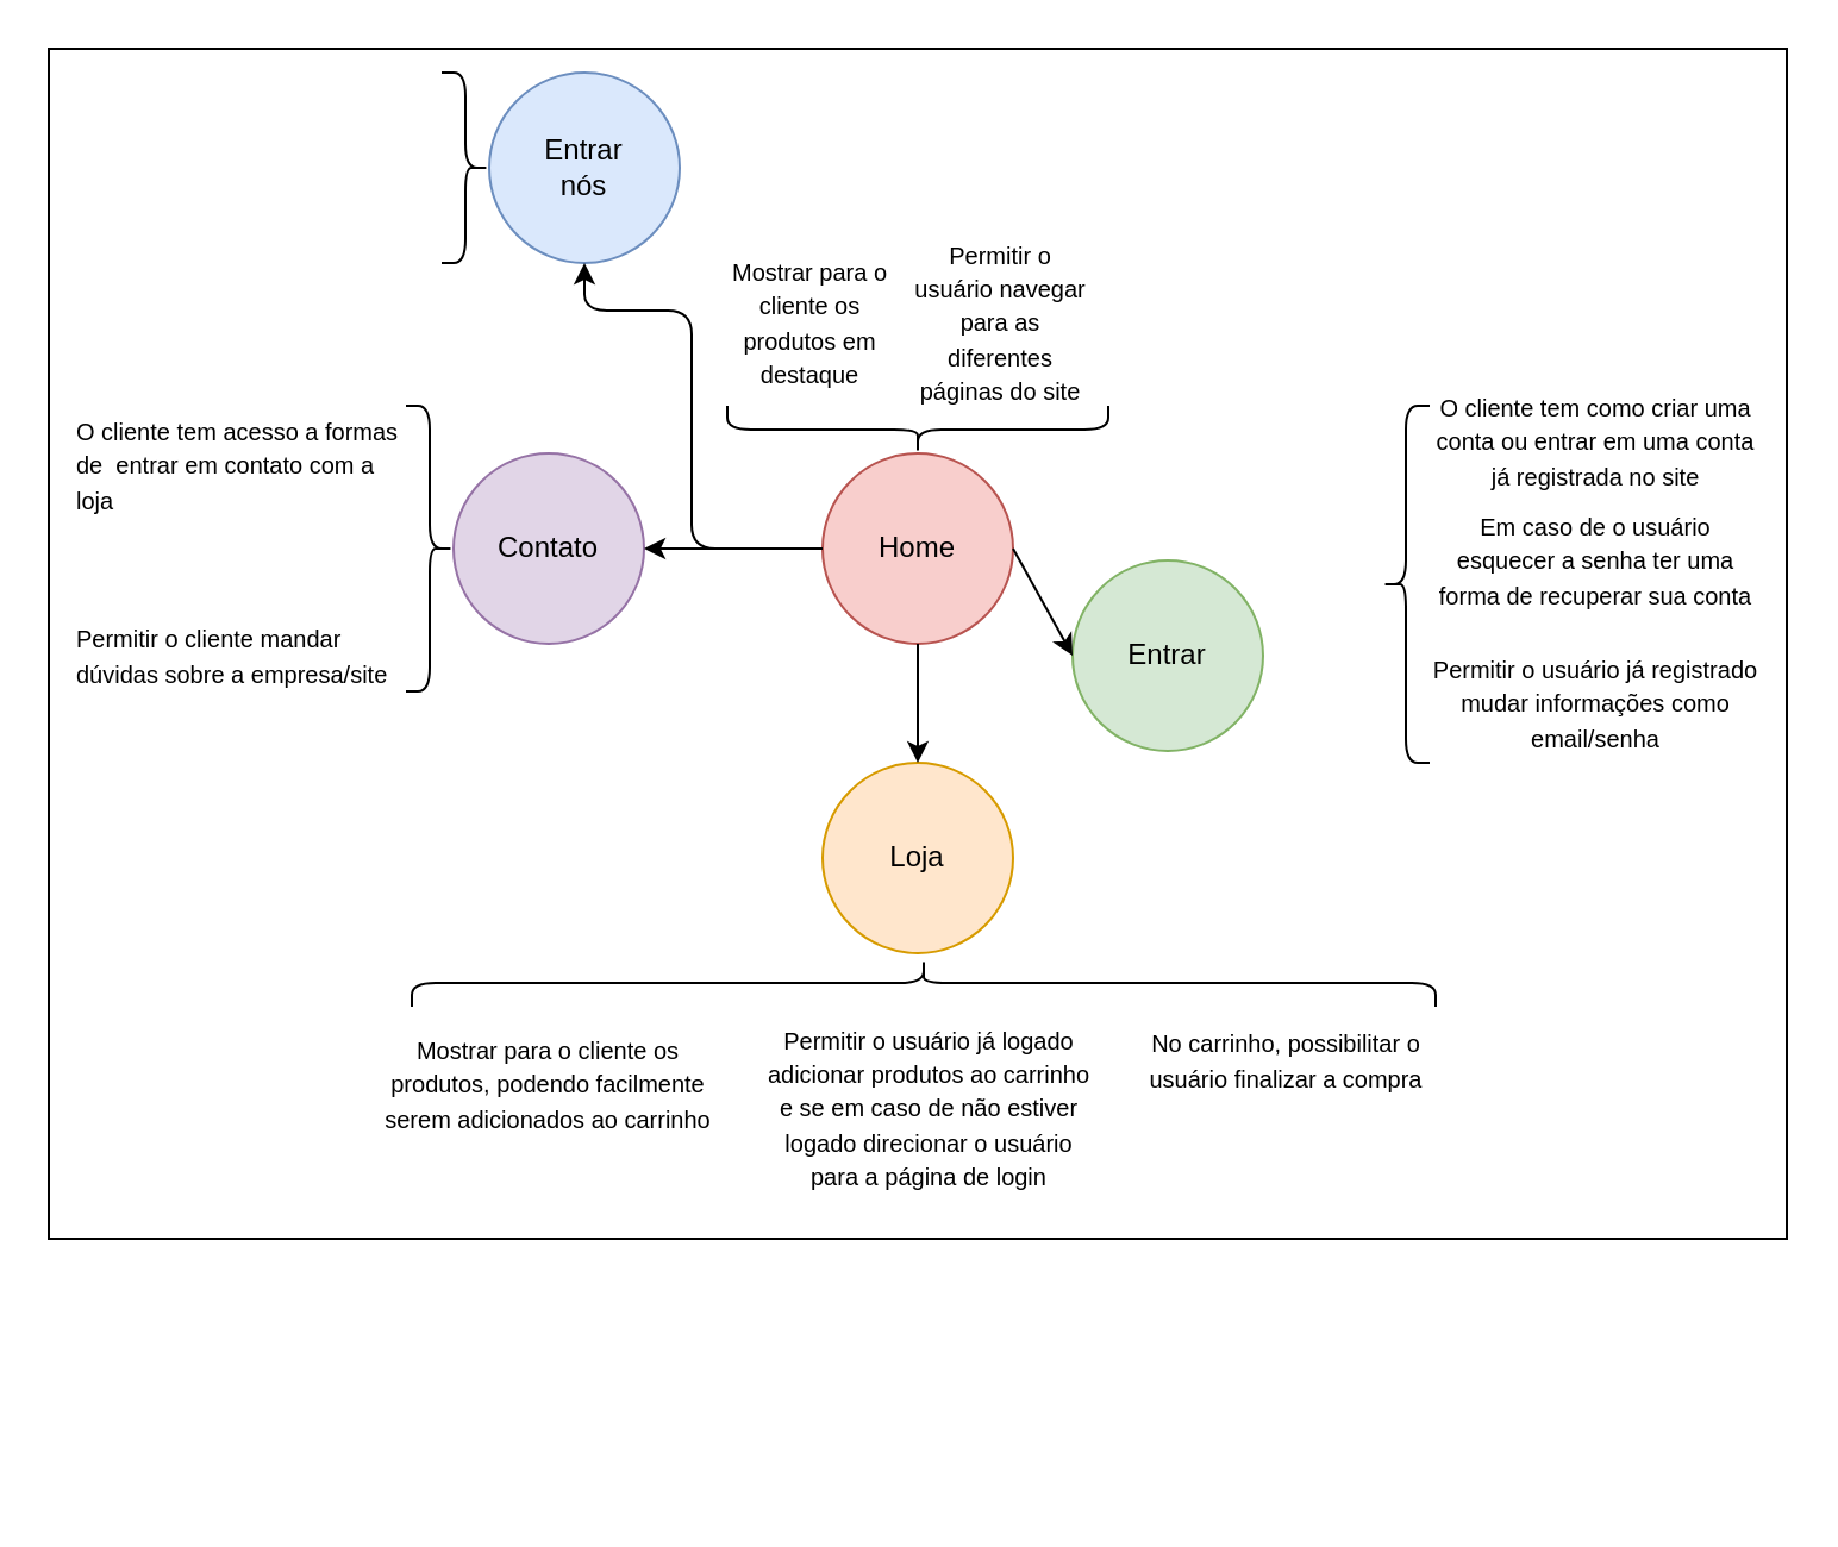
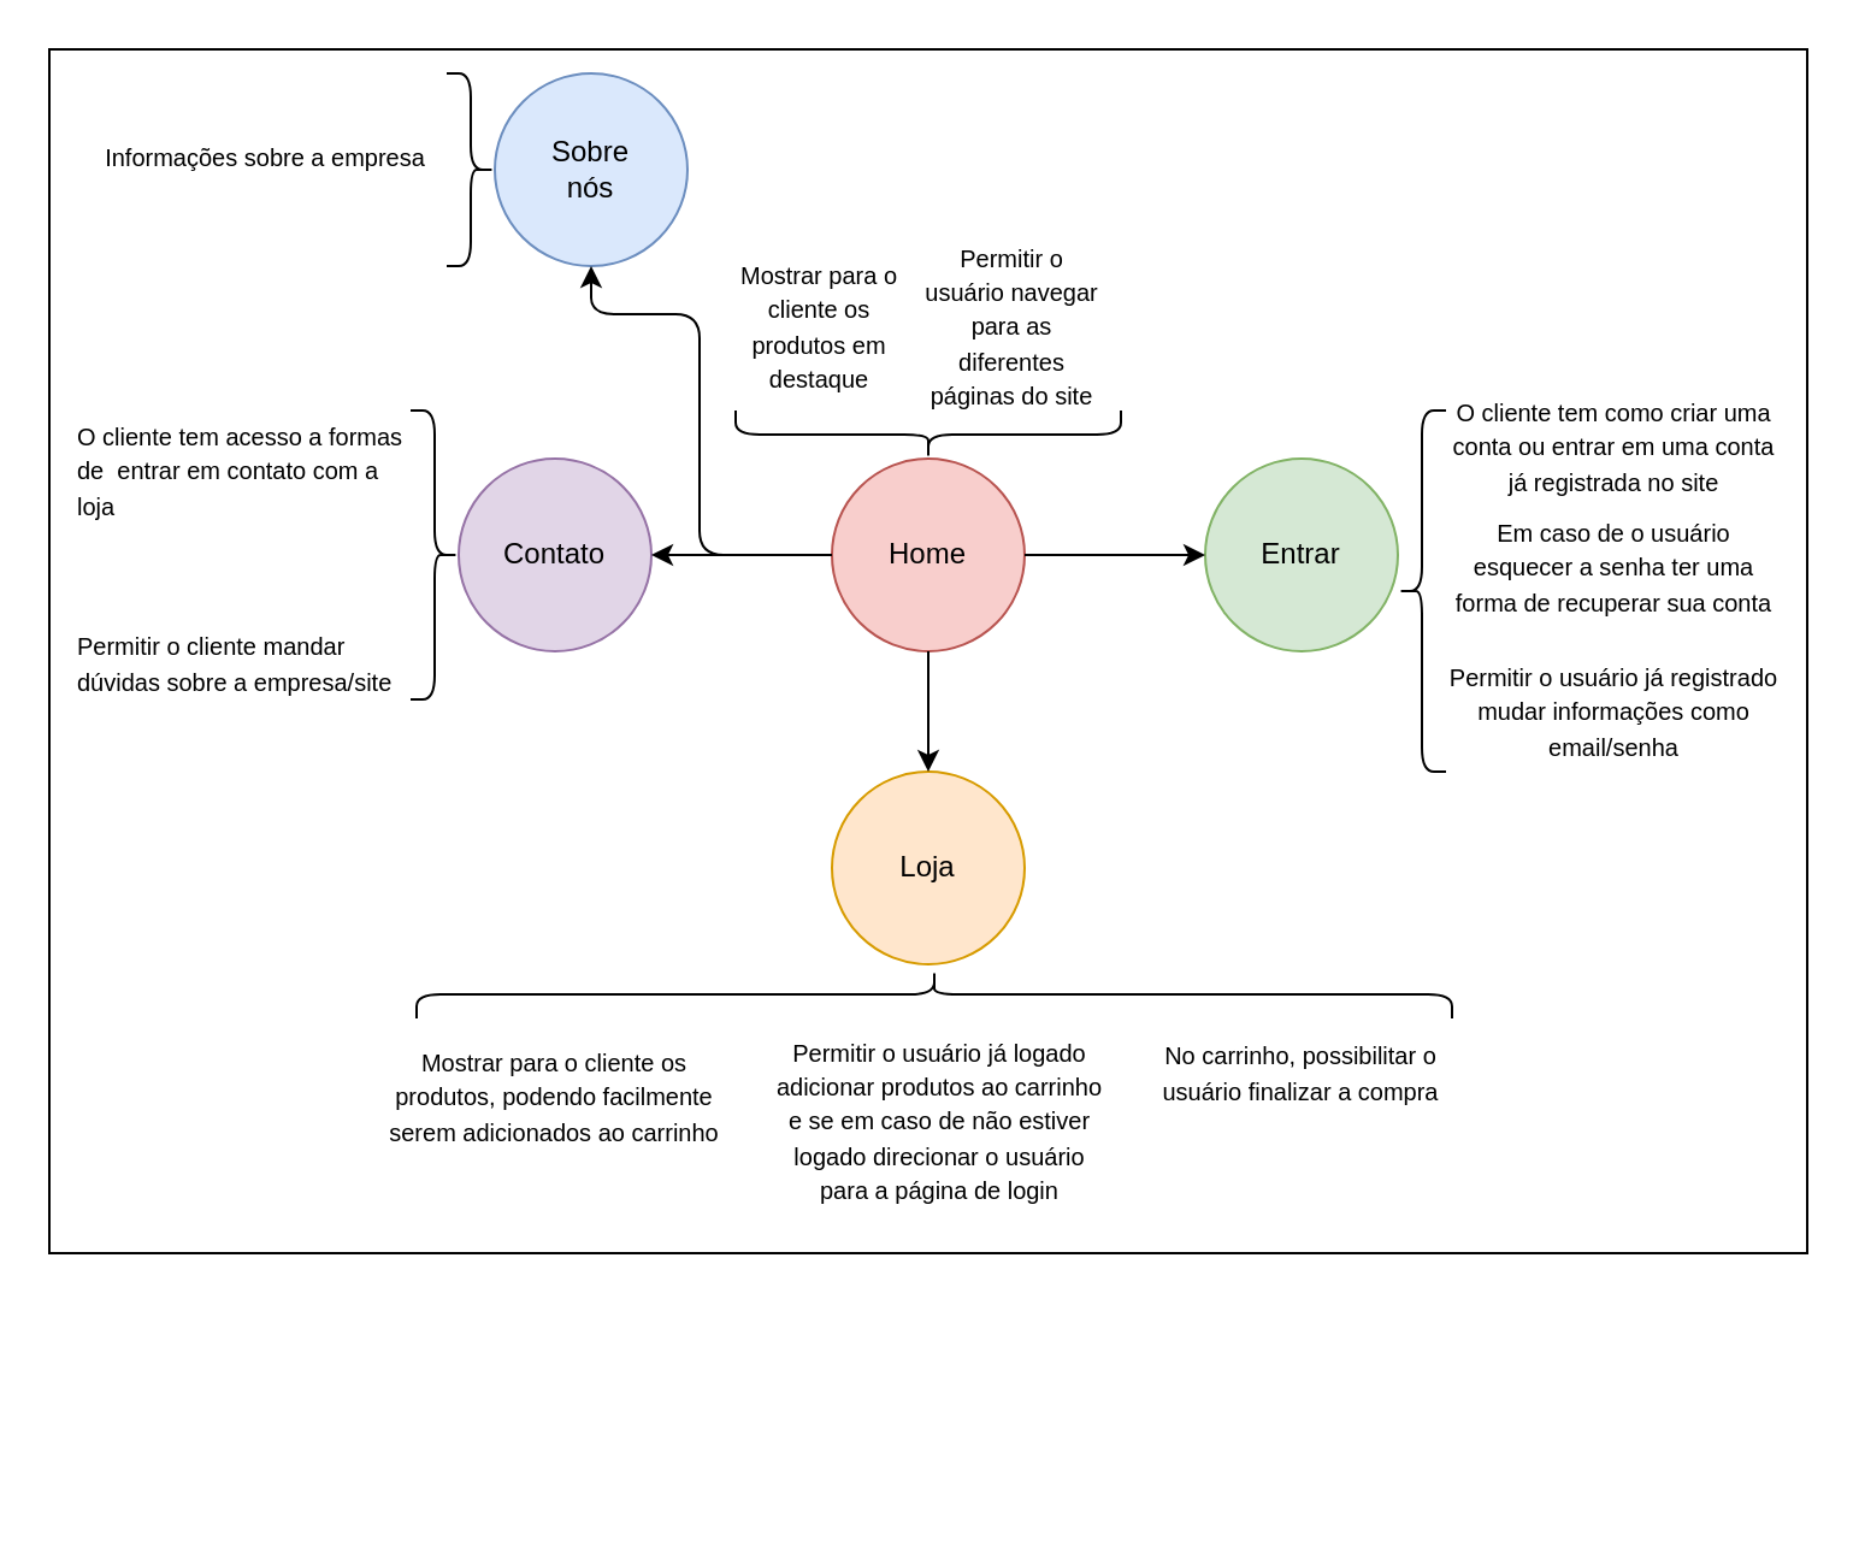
+ <mxCell id="15" value="&lt;font style=&quot;font-size: 10px;&quot;&gt;Informações sobre a empresa&lt;/font&gt;" style="text;html=1;align=center;verticalAlign=middle;whiteSpace=wrap;rounded=0;" parent="1" vertex="1"><mxGeometry x="35" y="50" width="150" height="30" as="geometry" /></mxCell>
- <mxCell id="4" value="&lt;div&gt;Entrar&lt;/div&gt;&lt;div&gt;nós&lt;br&gt;&lt;/div&gt;" style="ellipse;whiteSpace=wrap;html=1;aspect=fixed;fillColor=#dae8fc;strokeColor=#6c8ebf;" parent="1" vertex="1"><mxGeometry x="205" y="30" width="80" height="80" as="geometry" /></mxCell>
+ <mxCell id="4" value="&lt;div&gt;Sobre&lt;/div&gt;&lt;div&gt;nós&lt;br&gt;&lt;/div&gt;" style="ellipse;whiteSpace=wrap;html=1;aspect=fixed;fillColor=#dae8fc;strokeColor=#6c8ebf;" parent="1" vertex="1"><mxGeometry x="205" y="30" width="80" height="80" as="geometry" /></mxCell>
- <mxCell id="7" value="Entrar" style="ellipse;whiteSpace=wrap;html=1;aspect=fixed;fillColor=#d5e8d4;strokeColor=#82b366;" parent="1" vertex="1"><mxGeometry x="450" y="235" width="80" height="80" as="geometry" /></mxCell>
+ <mxCell id="7" value="Entrar" style="ellipse;whiteSpace=wrap;html=1;aspect=fixed;fillColor=#d5e8d4;strokeColor=#82b366;" parent="1" vertex="1"><mxGeometry x="500" y="190" width="80" height="80" as="geometry" /></mxCell>
